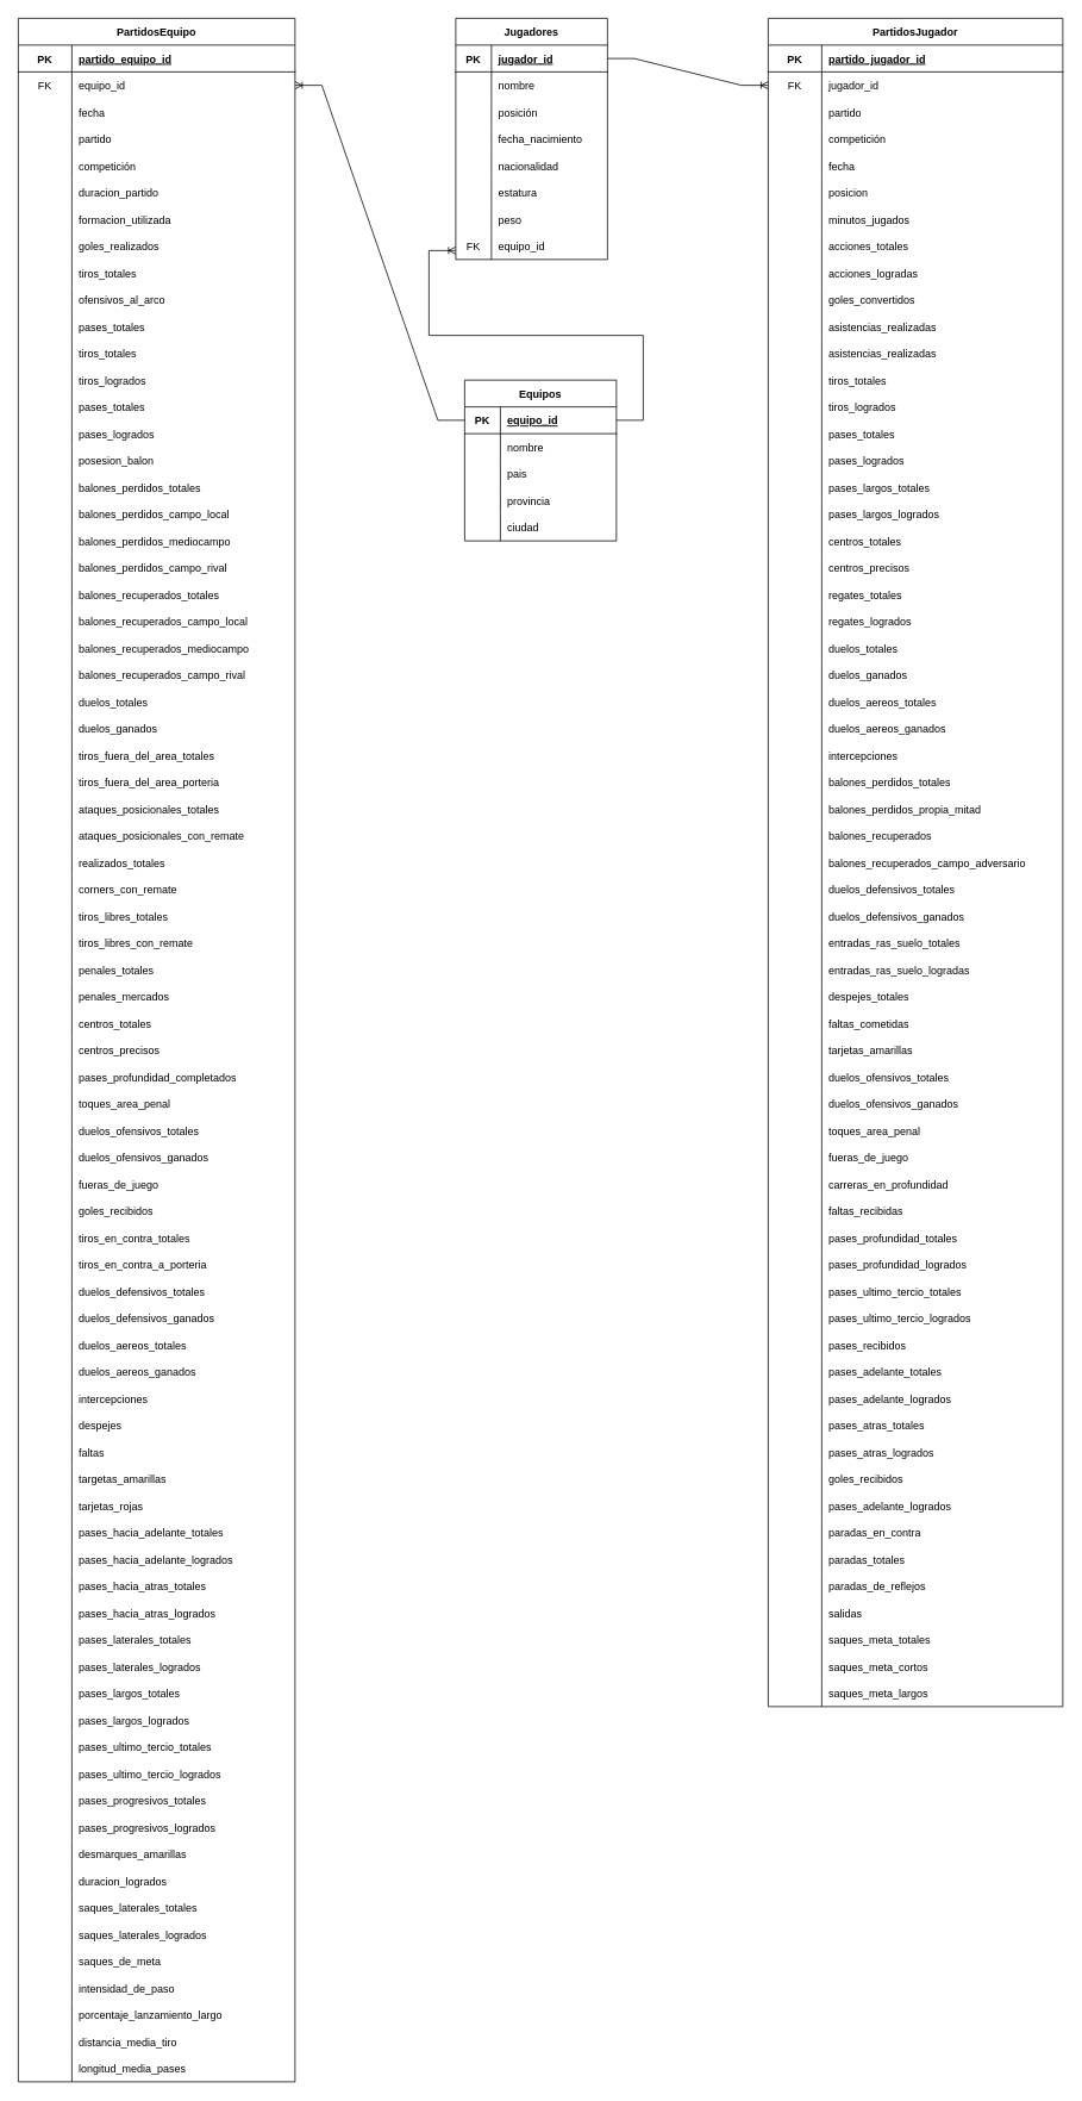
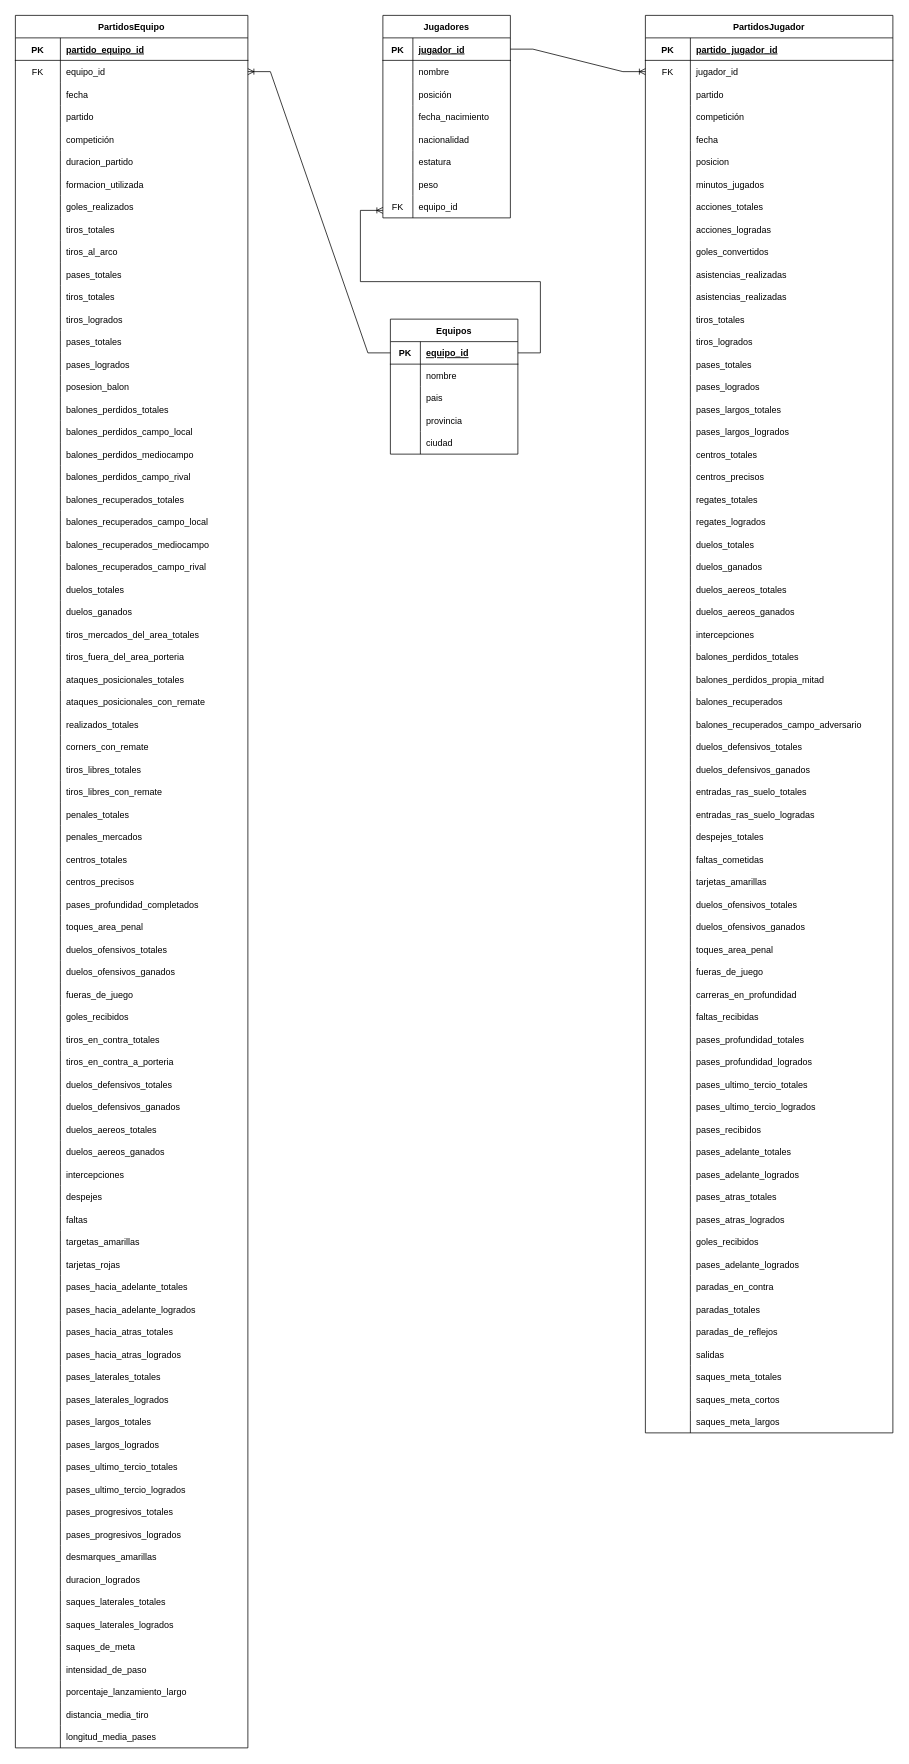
- <mxCell id="261" value="ofensivos_al_arco" style="shape=partialRectangle;connectable=0;fillColor=none;top=0;left=0;bottom=0;right=0;align=left;spacingLeft=6;overflow=hidden;" parent="259" vertex="1"><mxGeometry x="60" width="250" height="30" as="geometry"><mxRectangle width="250" height="30" as="alternateBounds" /></mxGeometry></mxCell>
+ <mxCell id="261" value="tiros_al_arco" style="shape=partialRectangle;connectable=0;fillColor=none;top=0;left=0;bottom=0;right=0;align=left;spacingLeft=6;overflow=hidden;" parent="259" vertex="1"><mxGeometry x="60" width="250" height="30" as="geometry"><mxRectangle width="250" height="30" as="alternateBounds" /></mxGeometry></mxCell>
- <mxCell id="312" value="tiros_fuera_del_area_totales" style="shape=partialRectangle;connectable=0;fillColor=none;top=0;left=0;bottom=0;right=0;align=left;spacingLeft=6;overflow=hidden;" parent="310" vertex="1"><mxGeometry x="60" width="250" height="30" as="geometry"><mxRectangle width="250" height="30" as="alternateBounds" /></mxGeometry></mxCell>
+ <mxCell id="312" value="tiros_mercados_del_area_totales" style="shape=partialRectangle;connectable=0;fillColor=none;top=0;left=0;bottom=0;right=0;align=left;spacingLeft=6;overflow=hidden;" parent="310" vertex="1"><mxGeometry x="60" width="250" height="30" as="geometry"><mxRectangle width="250" height="30" as="alternateBounds" /></mxGeometry></mxCell>
